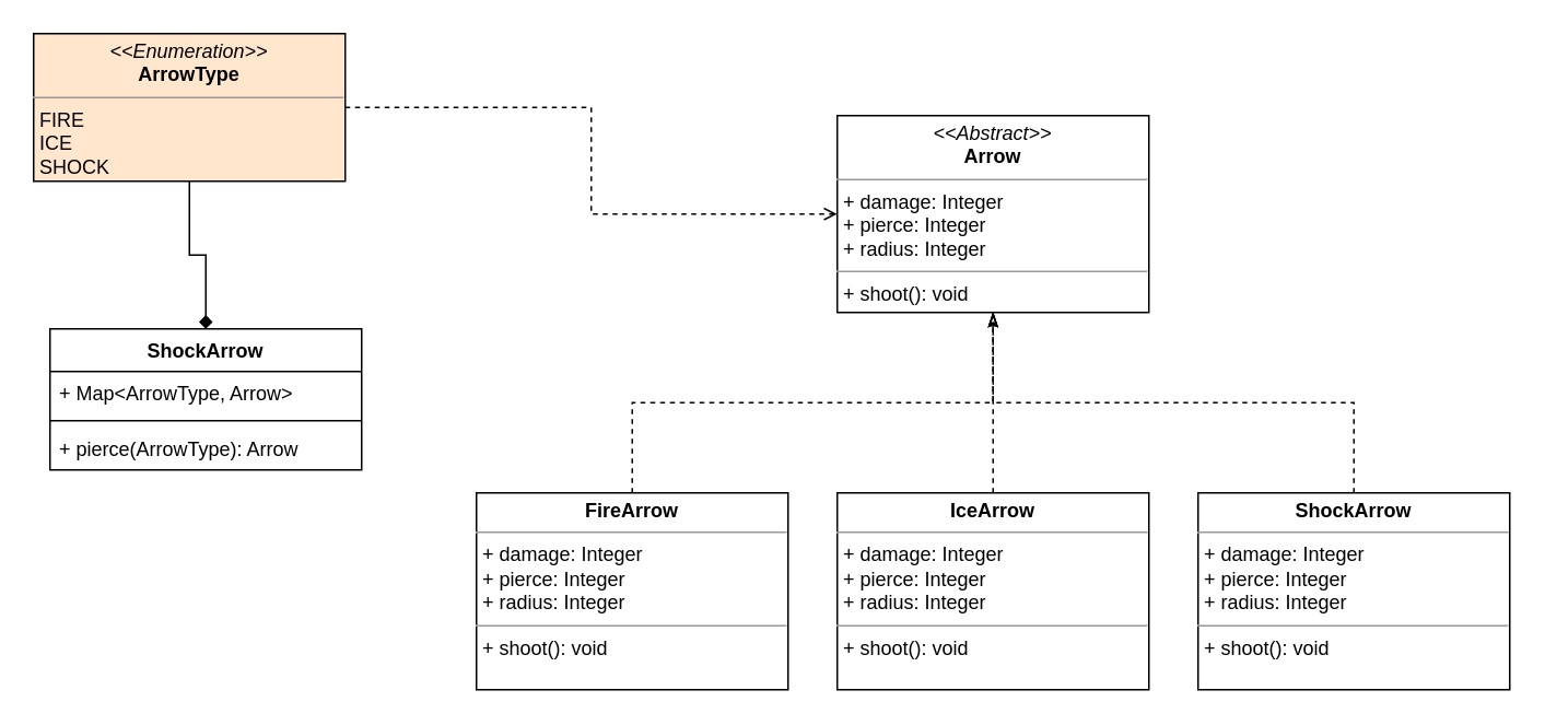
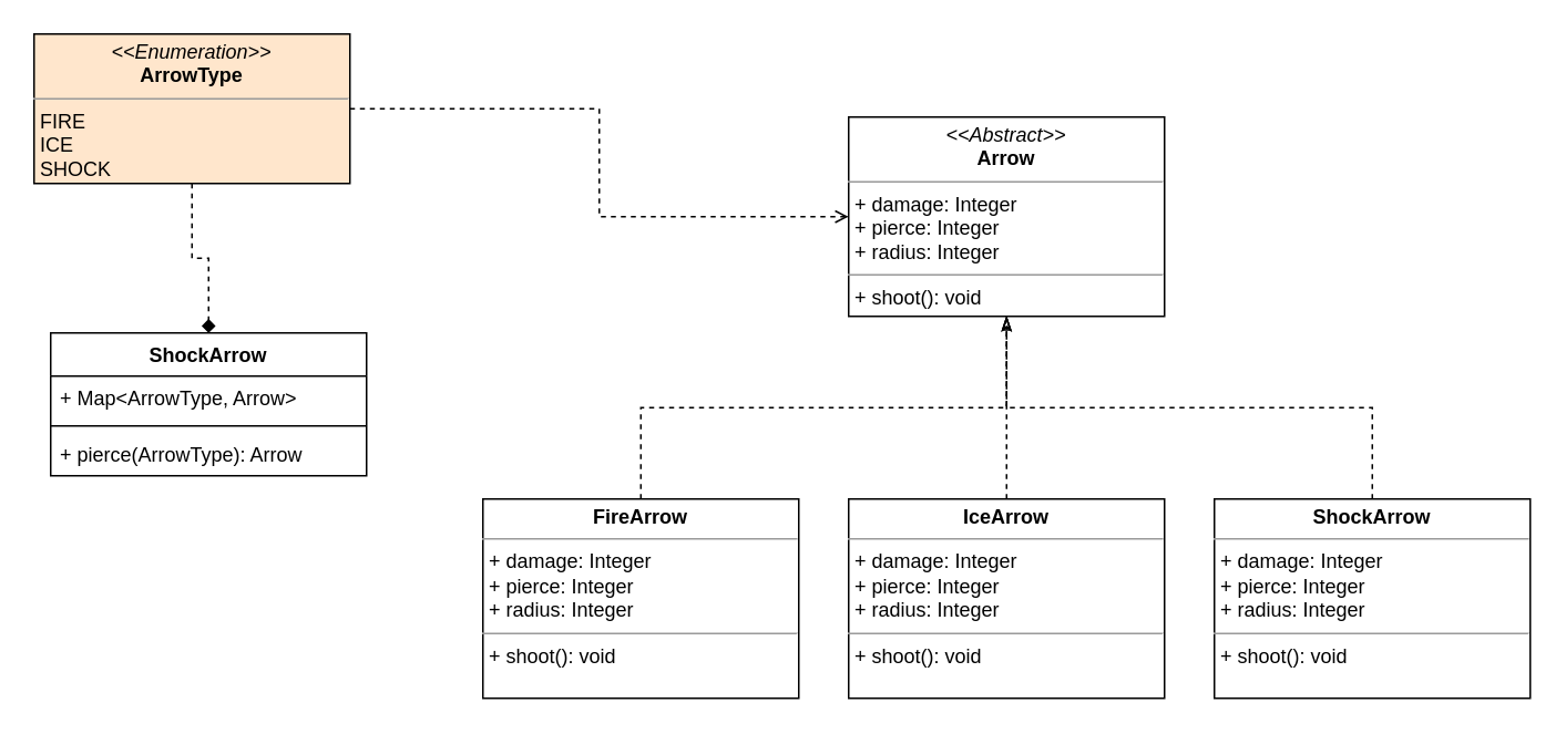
- <mxCell id="3" style="edgeStyle=orthogonalEdgeStyle;rounded=0;orthogonalLoop=1;jettySize=auto;html=1;exitX=0.5;exitY=1;exitDx=0;exitDy=0;entryX=0.5;entryY=0;entryDx=0;entryDy=0;startArrow=none;startFill=0;endArrow=diamond;endFill=1;" edge="1" parent="1" source="5" target="6"><mxGeometry relative="1" as="geometry" /></mxCell>
+ <mxCell id="3" style="edgeStyle=orthogonalEdgeStyle;rounded=0;orthogonalLoop=1;jettySize=auto;html=1;exitX=0.5;exitY=1;exitDx=0;exitDy=0;entryX=0.5;entryY=0;entryDx=0;entryDy=0;startArrow=none;startFill=0;endArrow=diamond;endFill=1;dashed=1;" edge="1" parent="1" source="5" target="6"><mxGeometry relative="1" as="geometry" /></mxCell>
